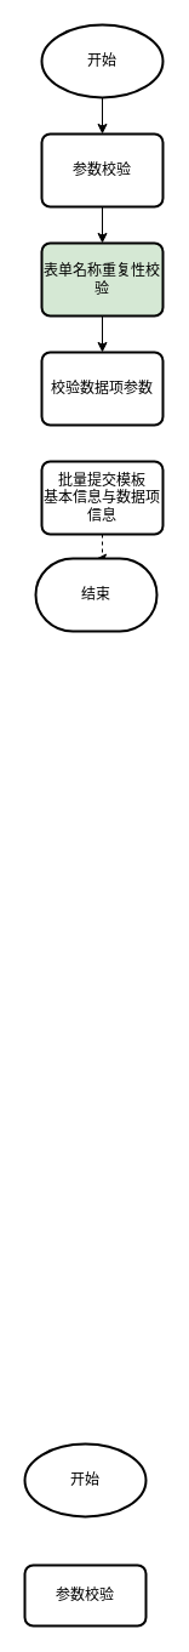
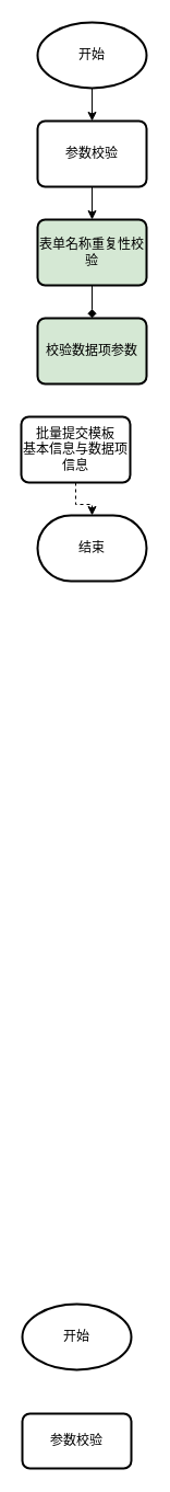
- <mxCell id="8" value="" style="edgeStyle=orthogonalEdgeStyle;rounded=0;orthogonalLoop=1;jettySize=auto;html=1;" edge="1" parent="1" source="9" target="10"><mxGeometry relative="1" as="geometry" /></mxCell>
+ <mxCell id="8" value="" style="edgeStyle=orthogonalEdgeStyle;rounded=0;orthogonalLoop=1;jettySize=auto;html=1;endArrow=diamond;" edge="1" parent="1" source="9" target="10"><mxGeometry relative="1" as="geometry" /></mxCell>
- <mxCell id="10" value="校验数据项参数" style="rounded=1;whiteSpace=wrap;html=1;absoluteArcSize=1;arcSize=14;strokeWidth=2;" vertex="1" parent="1"><mxGeometry x="34" y="290" width="100" height="60" as="geometry" /></mxCell>
+ <mxCell id="10" value="校验数据项参数" style="rounded=1;whiteSpace=wrap;html=1;absoluteArcSize=1;arcSize=14;strokeWidth=2;fillColor=#d5e8d4;" vertex="1" parent="1"><mxGeometry x="34" y="290" width="100" height="60" as="geometry" /></mxCell>
- <mxCell id="12" value="批量提交模板&lt;br&gt;基本信息与数据项信息" style="rounded=1;whiteSpace=wrap;html=1;absoluteArcSize=1;arcSize=14;strokeWidth=2;" vertex="1" parent="1"><mxGeometry x="34" y="380" width="100" height="60" as="geometry" /></mxCell>
+ <mxCell id="12" value="批量提交模板&lt;br&gt;基本信息与数据项信息" style="rounded=1;whiteSpace=wrap;html=1;absoluteArcSize=1;arcSize=14;strokeWidth=2;" vertex="1" parent="1"><mxGeometry x="19" y="380" width="100" height="60" as="geometry" /></mxCell>
- <mxCell id="13" value="结束" style="strokeWidth=2;html=1;shape=mxgraph.flowchart.terminator;whiteSpace=wrap;" vertex="1" parent="1"><mxGeometry x="29" y="460" width="100" height="60" as="geometry" /></mxCell>
+ <mxCell id="13" value="结束" style="strokeWidth=2;html=1;shape=mxgraph.flowchart.terminator;whiteSpace=wrap;" vertex="1" parent="1"><mxGeometry x="34" y="470" width="100" height="60" as="geometry" /></mxCell>
